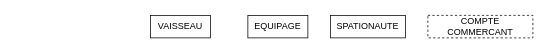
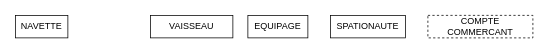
+ <mxCell id="2" value="NAVETTE" style="rounded=0;whiteSpace=wrap;html=1;" vertex="1" parent="1"><mxGeometry x="20" y="20" width="70" height="30" as="geometry" /></mxCell>
- <mxCell id="3" value="VAISSEAU" style="rounded=0;whiteSpace=wrap;html=1;" vertex="1" parent="1"><mxGeometry x="200" y="20" width="80" height="30" as="geometry" /></mxCell>
+ <mxCell id="3" value="VAISSEAU" style="rounded=0;whiteSpace=wrap;html=1;" vertex="1" parent="1"><mxGeometry x="200" y="20" width="110" height="30" as="geometry" /></mxCell>
